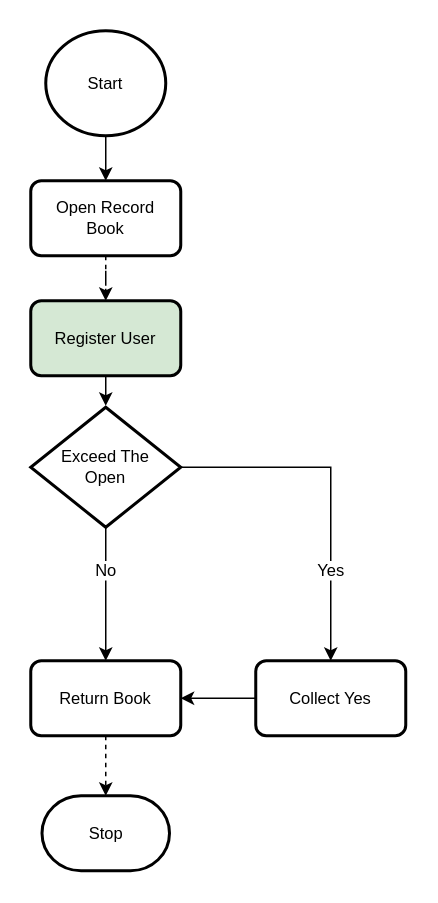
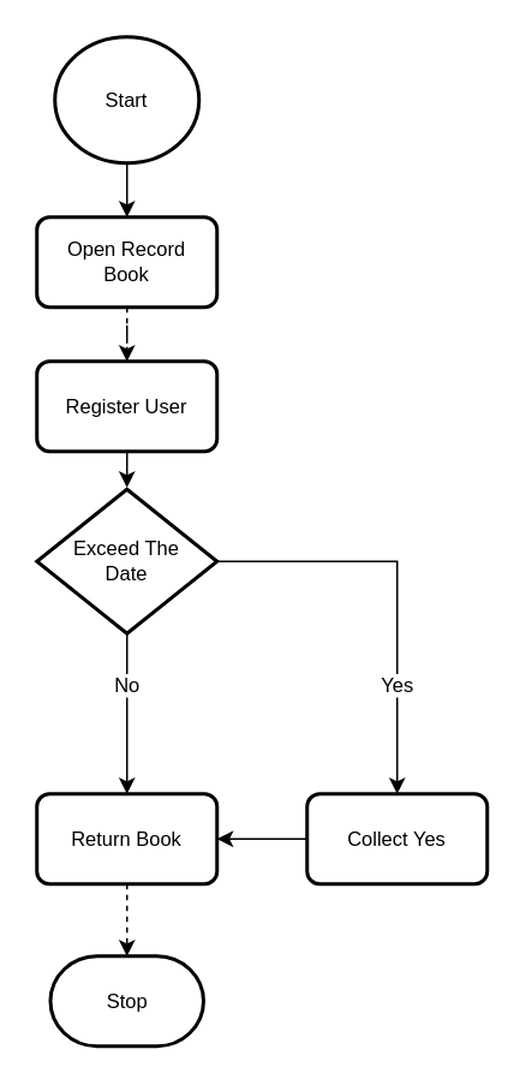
- <mxCell id="7" value="Register User" style="rounded=1;whiteSpace=wrap;html=1;absoluteArcSize=1;arcSize=14;strokeWidth=2;fontSize=11;fillColor=#d5e8d4;" vertex="1" parent="1"><mxGeometry x="20" y="200" width="100" height="50" as="geometry" /></mxCell>
+ <mxCell id="7" value="Register User" style="rounded=1;whiteSpace=wrap;html=1;absoluteArcSize=1;arcSize=14;strokeWidth=2;fontSize=11;" vertex="1" parent="1"><mxGeometry x="20" y="200" width="100" height="50" as="geometry" /></mxCell>
- <mxCell id="10" value="&lt;div&gt;Exceed The&lt;/div&gt;&lt;div&gt; Open&lt;/div&gt;" style="strokeWidth=2;html=1;shape=mxgraph.flowchart.decision;whiteSpace=wrap;fontSize=11;" vertex="1" parent="1"><mxGeometry x="20" y="271" width="100" height="80" as="geometry" /></mxCell>
+ <mxCell id="10" value="&lt;div&gt;Exceed The&lt;/div&gt;&lt;div&gt; Date&lt;/div&gt;" style="strokeWidth=2;html=1;shape=mxgraph.flowchart.decision;whiteSpace=wrap;fontSize=11;" vertex="1" parent="1"><mxGeometry x="20" y="271" width="100" height="80" as="geometry" /></mxCell>
